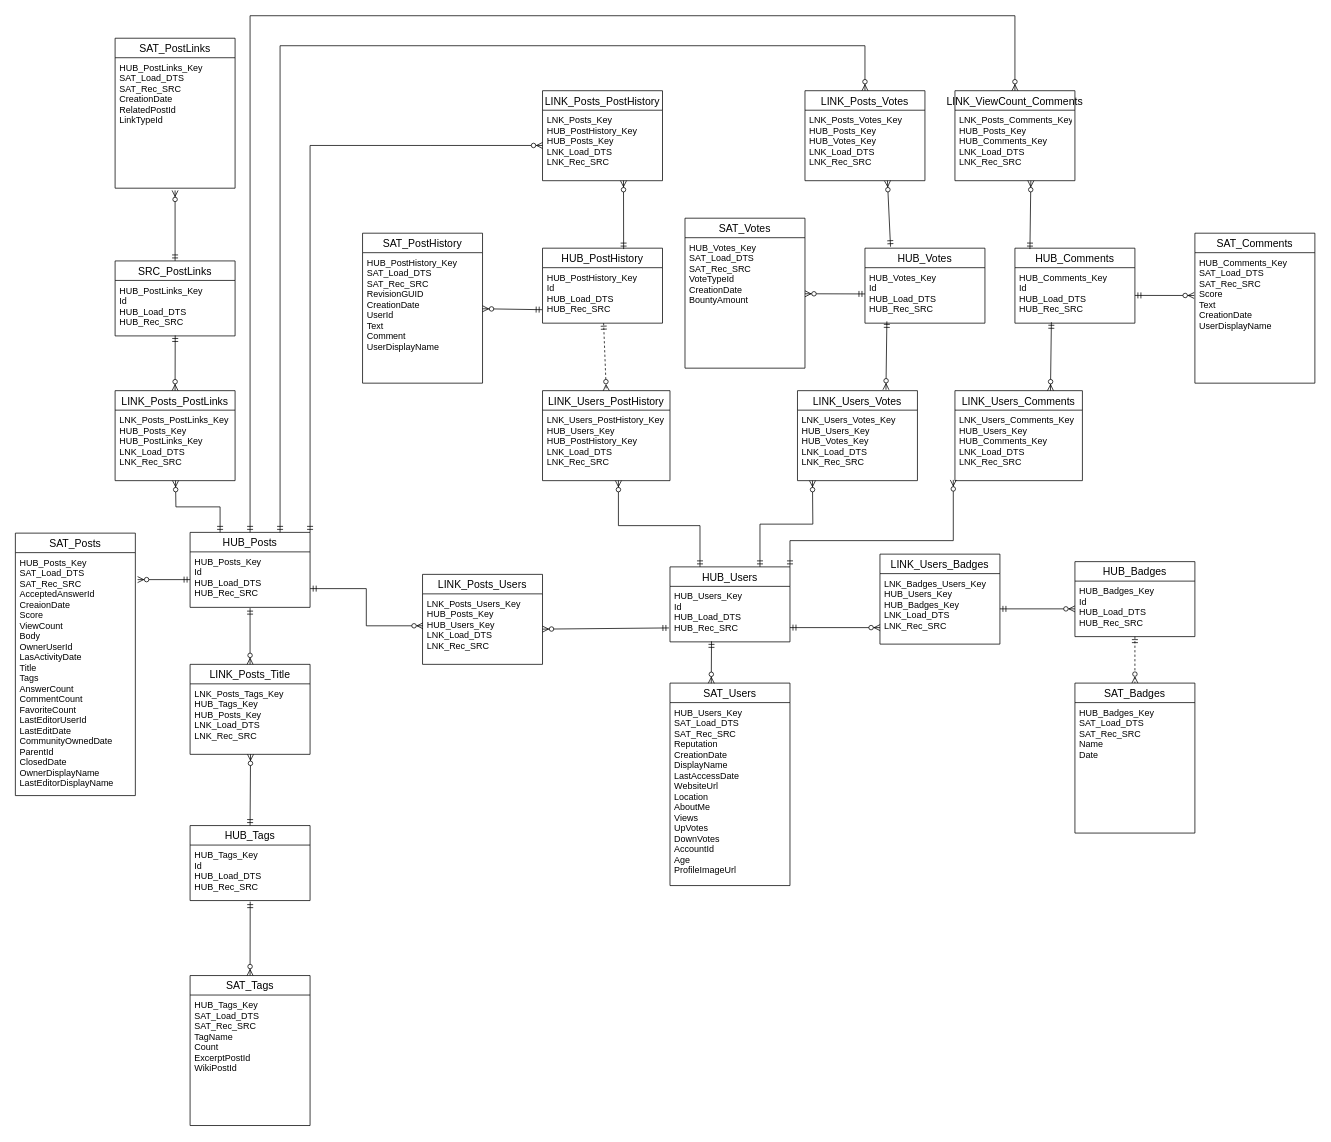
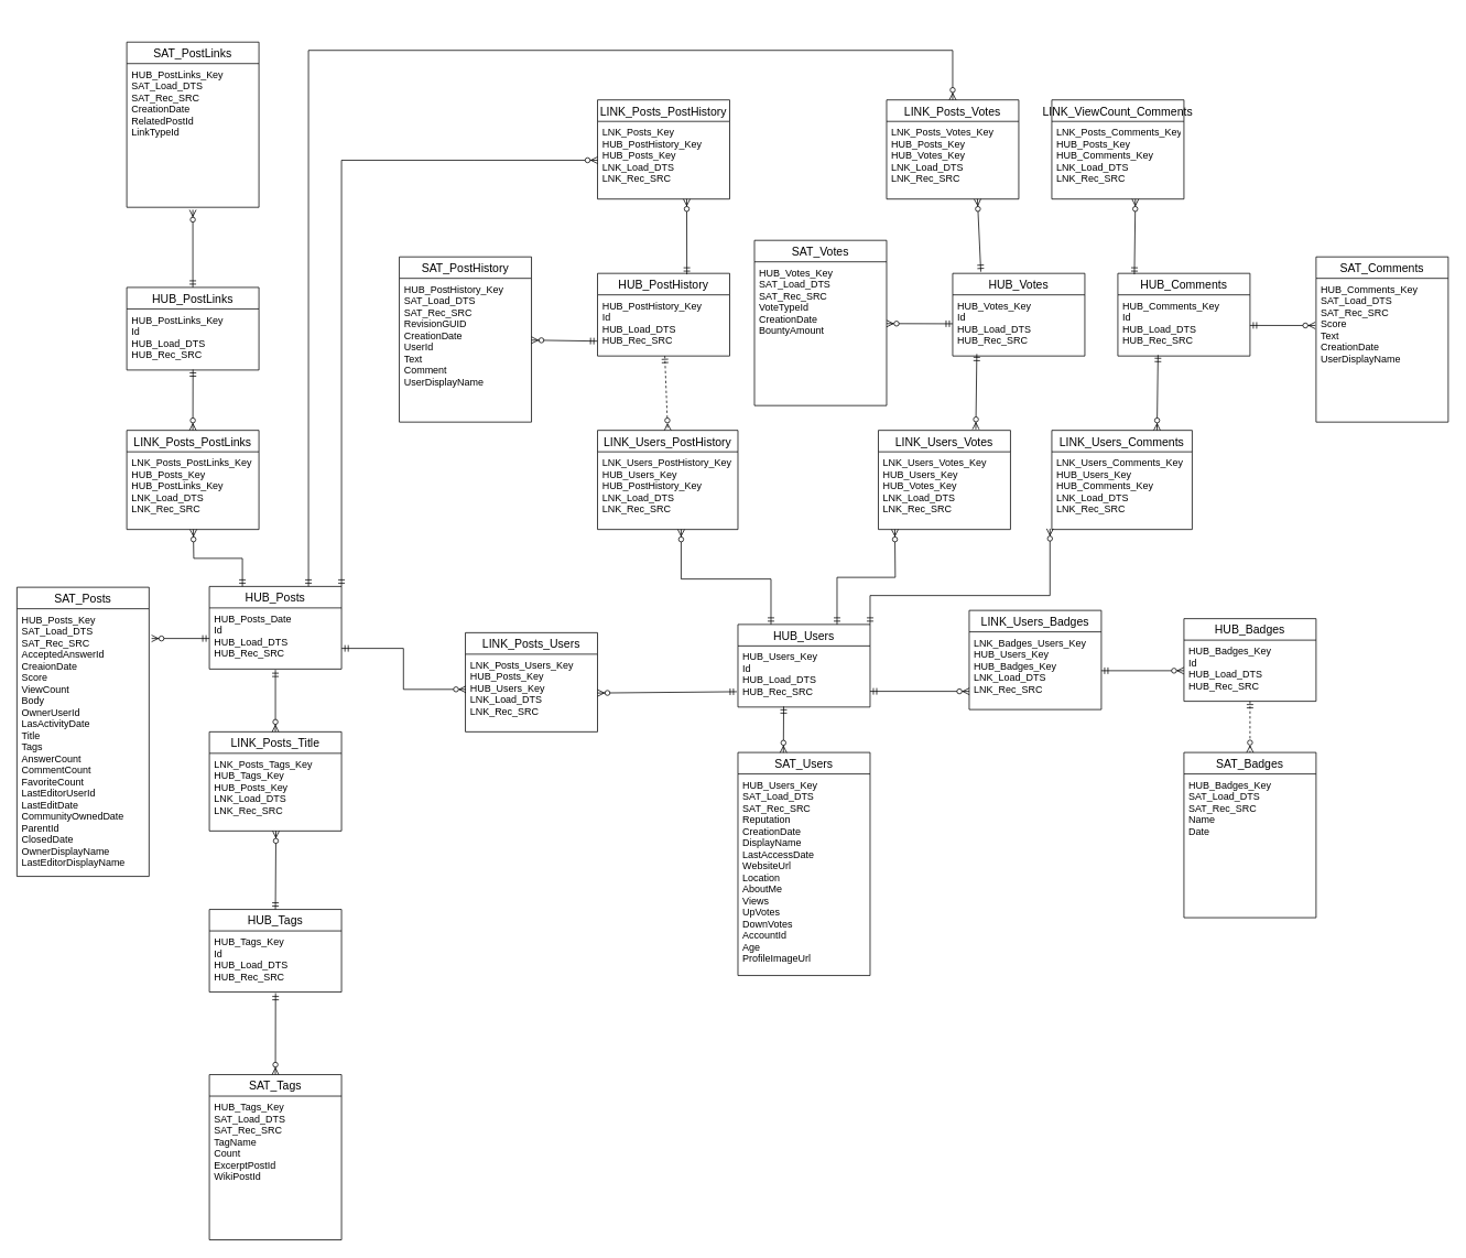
- <mxCell id="46" value="" style="fontSize=12;html=1;endArrow=ERzeroToMany;startArrow=ERmandOne;rounded=0;strokeColor=default;jumpStyle=none;entryX=0.5;entryY=0;entryDx=0;entryDy=0;edgeStyle=orthogonalEdgeStyle;exitX=0.5;exitY=0;exitDx=0;exitDy=0;" parent="1" source="14" target="28" edge="1"><mxGeometry width="100" height="100" relative="1" as="geometry"><mxPoint x="423" y="20" as="sourcePoint" /><mxPoint x="1104.214" y="-60" as="targetPoint" /><Array as="points"><mxPoint x="333" y="20" /><mxPoint x="1353" y="20" /></Array></mxGeometry></mxCell>
- <mxCell id="6" value="SRC_PostLinks" style="swimlane;fontStyle=0;childLayout=stackLayout;horizontal=1;startSize=26;horizontalStack=0;resizeParent=1;resizeParentMax=0;resizeLast=0;collapsible=1;marginBottom=0;align=center;fontSize=14;" parent="1" vertex="1"><mxGeometry x="153" y="347" width="160" height="100" as="geometry" /></mxCell>
+ <mxCell id="6" value="HUB_PostLinks" style="swimlane;fontStyle=0;childLayout=stackLayout;horizontal=1;startSize=26;horizontalStack=0;resizeParent=1;resizeParentMax=0;resizeLast=0;collapsible=1;marginBottom=0;align=center;fontSize=14;" parent="1" vertex="1"><mxGeometry x="153" y="347" width="160" height="100" as="geometry" /></mxCell>
- <mxCell id="15" value="HUB_Posts_Key&#10;Id&#10;HUB_Load_DTS&#10;HUB_Rec_SRC" style="text;strokeColor=none;fillColor=none;spacingLeft=4;spacingRight=4;overflow=hidden;rotatable=0;points=[[0,0.5],[1,0.5]];portConstraint=eastwest;fontSize=12;" parent="14" vertex="1"><mxGeometry y="26" width="160" height="74" as="geometry" /></mxCell>
+ <mxCell id="15" value="HUB_Posts_Date&#10;Id&#10;HUB_Load_DTS&#10;HUB_Rec_SRC" style="text;strokeColor=none;fillColor=none;spacingLeft=4;spacingRight=4;overflow=hidden;rotatable=0;points=[[0,0.5],[1,0.5]];portConstraint=eastwest;fontSize=12;" parent="14" vertex="1"><mxGeometry y="26" width="160" height="74" as="geometry" /></mxCell>
